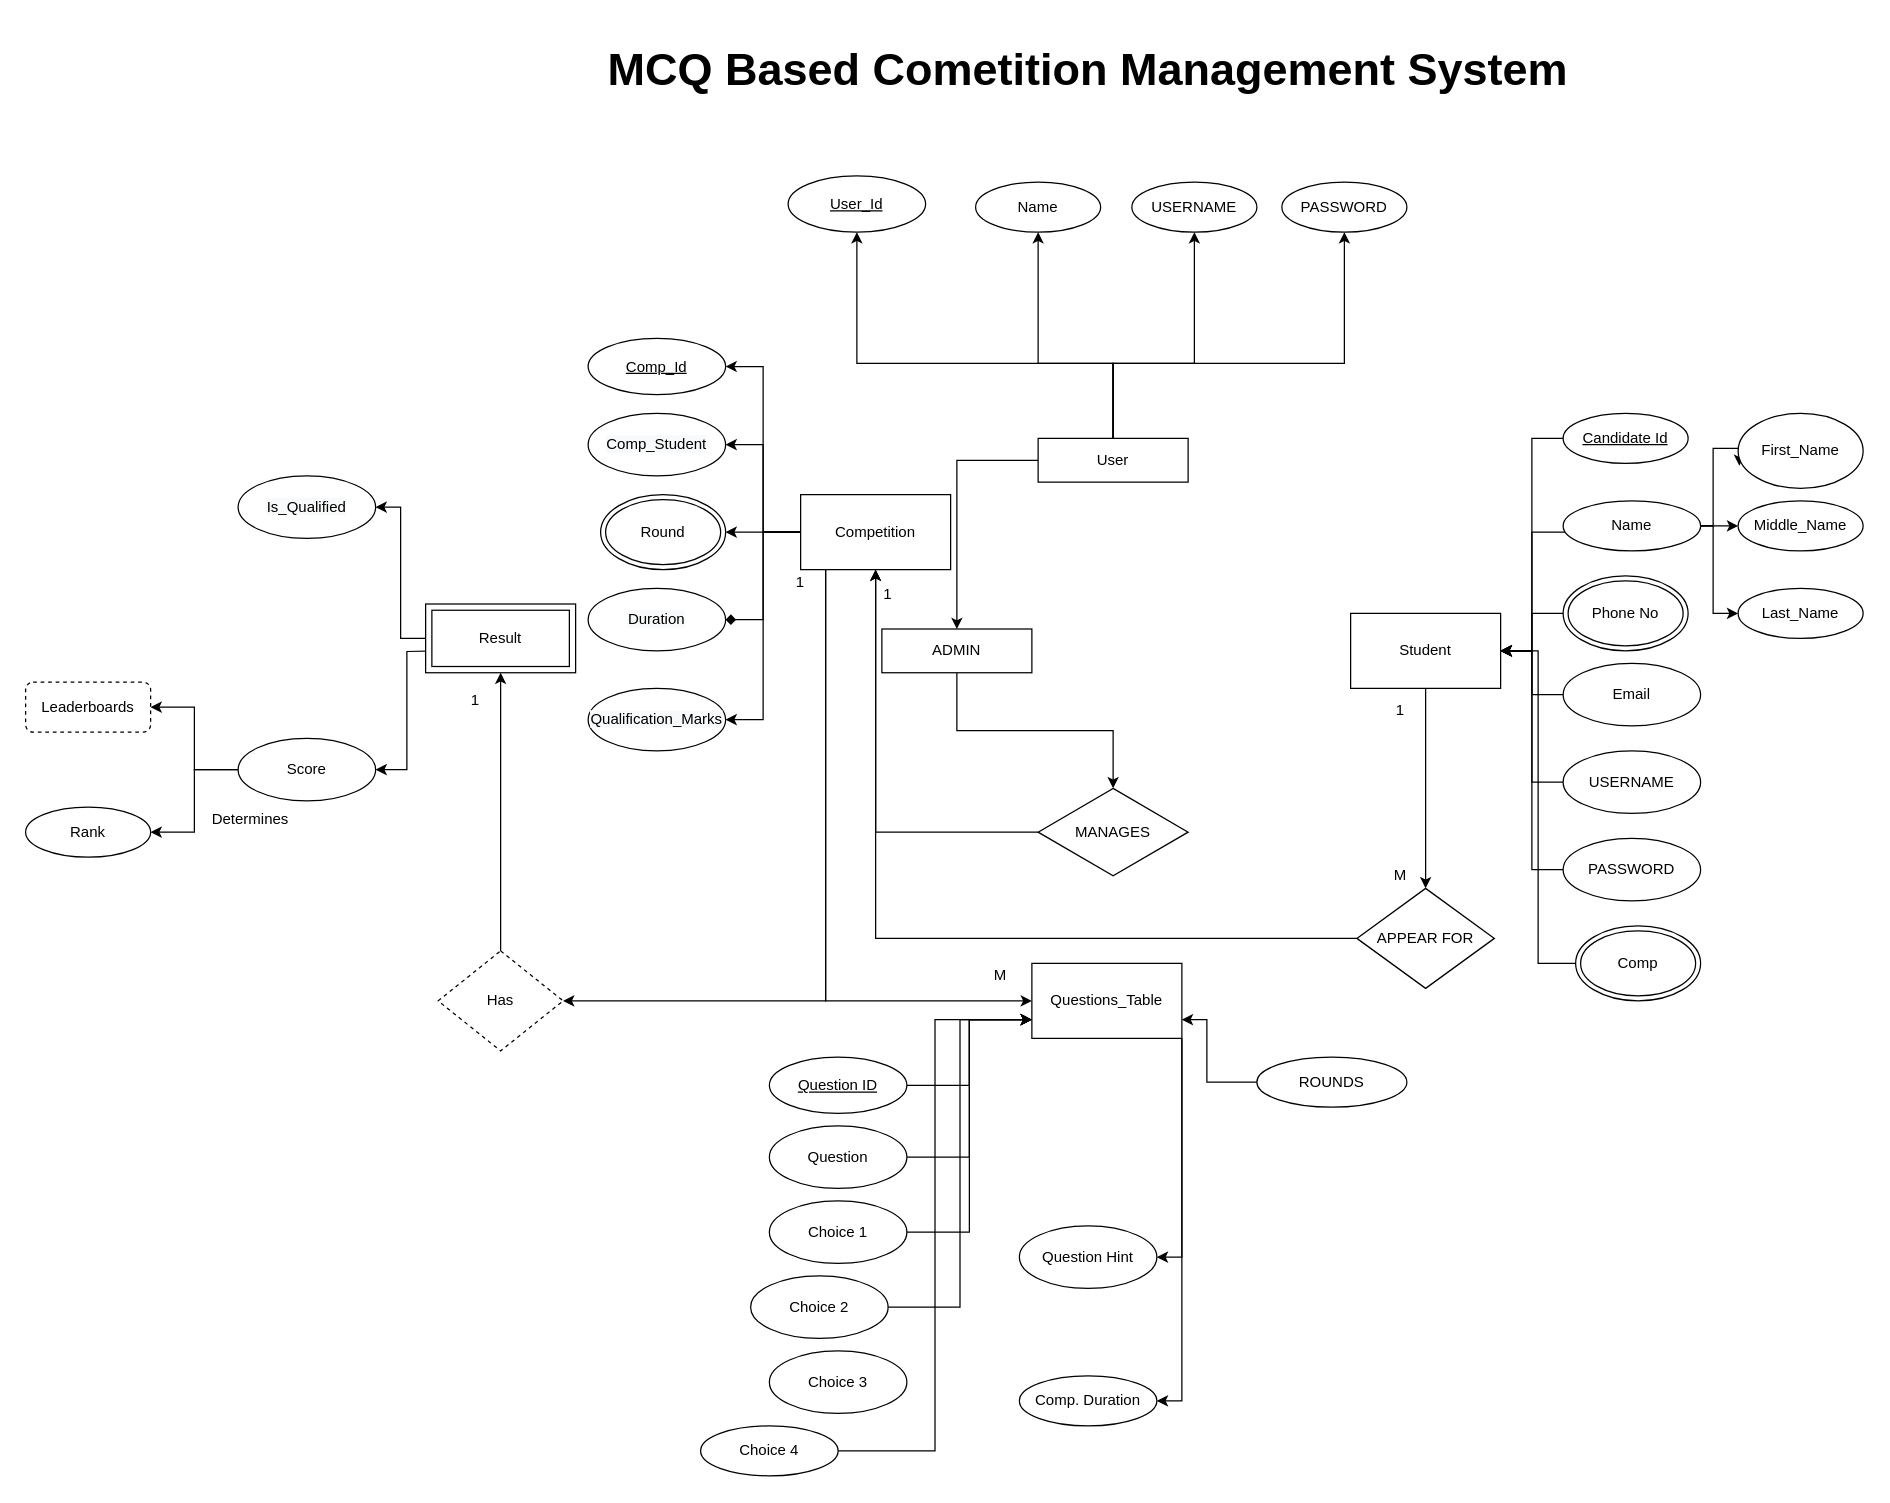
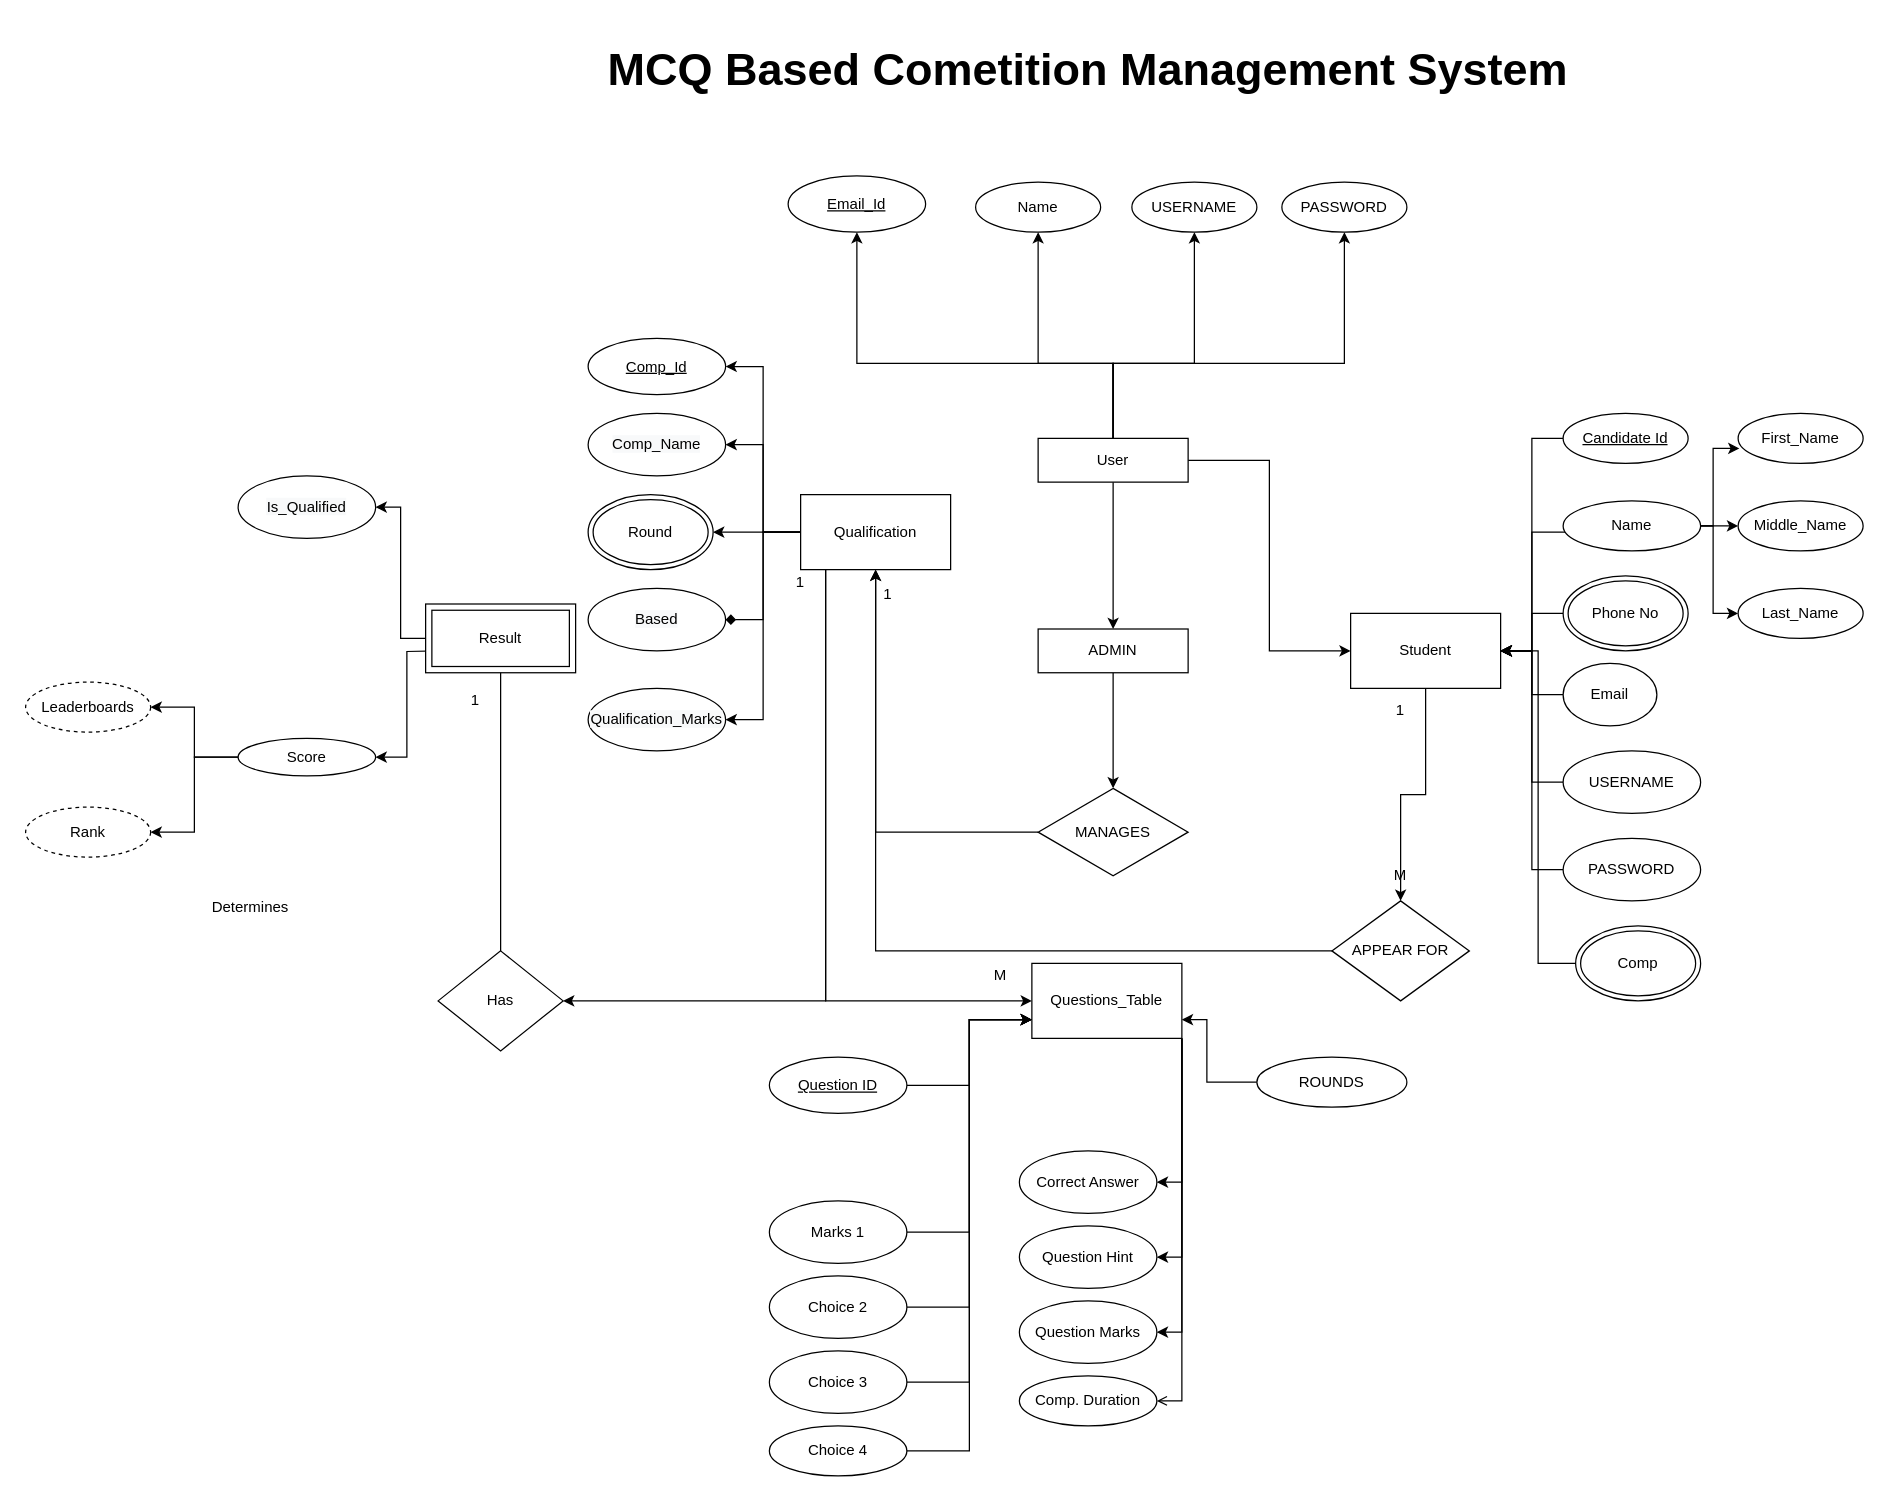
- <mxCell id="84" value="User_Id" style="ellipse;whiteSpace=wrap;html=1;align=center;fontStyle=4;" parent="1" vertex="1"><mxGeometry x="630" y="140" width="110" height="45" as="geometry" /></mxCell>
+ <mxCell id="84" value="Email_Id" style="ellipse;whiteSpace=wrap;html=1;align=center;fontStyle=4;" parent="1" vertex="1"><mxGeometry x="630" y="140" width="110" height="45" as="geometry" /></mxCell>
- <mxCell id="80" value="&lt;span style=&quot;text-align: left ; background-color: rgb(248 , 249 , 250)&quot;&gt;Comp_Student&lt;/span&gt;" style="ellipse;whiteSpace=wrap;html=1;" parent="1" vertex="1"><mxGeometry x="470" y="330" width="110" height="50" as="geometry" /></mxCell>
+ <mxCell id="80" value="&lt;span style=&quot;text-align: left ; background-color: rgb(248 , 249 , 250)&quot;&gt;Comp_Name&lt;/span&gt;" style="ellipse;whiteSpace=wrap;html=1;" parent="1" vertex="1"><mxGeometry x="470" y="330" width="110" height="50" as="geometry" /></mxCell>
- <mxCell id="64" value="First_Name" style="ellipse;whiteSpace=wrap;html=1;align=center;" parent="1" vertex="1"><mxGeometry x="1390" y="330" width="100" height="60" as="geometry" /></mxCell>
+ <mxCell id="64" value="First_Name" style="ellipse;whiteSpace=wrap;html=1;align=center;" parent="1" vertex="1"><mxGeometry x="1390" y="330" width="100" height="40" as="geometry" /></mxCell>
- <mxCell id="83" value="Round" style="ellipse;shape=doubleEllipse;whiteSpace=wrap;html=1;" parent="1" vertex="1"><mxGeometry x="480" y="395" width="100" height="60" as="geometry" /></mxCell>
+ <mxCell id="83" value="Round" style="ellipse;shape=doubleEllipse;whiteSpace=wrap;html=1;" parent="1" vertex="1"><mxGeometry x="470" y="395" width="100" height="60" as="geometry" /></mxCell>
- <mxCell id="78" value="Competition" style="rounded=0;whiteSpace=wrap;html=1;" parent="1" vertex="1"><mxGeometry x="640" y="395" width="120" height="60" as="geometry" /></mxCell>
+ <mxCell id="78" value="Qualification" style="rounded=0;whiteSpace=wrap;html=1;" parent="1" vertex="1"><mxGeometry x="640" y="395" width="120" height="60" as="geometry" /></mxCell>
+ <mxCell id="54" style="edgeStyle=orthogonalEdgeStyle;rounded=0;orthogonalLoop=1;jettySize=auto;html=1;entryX=0;entryY=0.5;entryDx=0;entryDy=0;" parent="1" source="59" target="3" edge="1"><mxGeometry relative="1" as="geometry" /></mxCell>
- <mxCell id="81" value="&lt;span style=&quot;text-align: left ; background-color: rgb(248 , 249 , 250)&quot;&gt;Duration&lt;/span&gt;" style="ellipse;whiteSpace=wrap;html=1;" parent="1" vertex="1"><mxGeometry x="470" y="470" width="110" height="50" as="geometry" /></mxCell>
+ <mxCell id="81" value="&lt;span style=&quot;text-align: left ; background-color: rgb(248 , 249 , 250)&quot;&gt;Based&lt;/span&gt;" style="ellipse;whiteSpace=wrap;html=1;" parent="1" vertex="1"><mxGeometry x="470" y="470" width="110" height="50" as="geometry" /></mxCell>
- <mxCell id="17" value="ADMIN" style="rounded=0;whiteSpace=wrap;html=1;" parent="1" vertex="1"><mxGeometry x="705" y="502.5" width="120" height="35" as="geometry" /></mxCell>
+ <mxCell id="17" value="ADMIN" style="rounded=0;whiteSpace=wrap;html=1;" parent="1" vertex="1"><mxGeometry x="830" y="502.5" width="120" height="35" as="geometry" /></mxCell>
- <mxCell id="91" style="edgeStyle=orthogonalEdgeStyle;rounded=0;orthogonalLoop=1;jettySize=auto;html=1;entryX=0.5;entryY=1;entryDx=0;entryDy=0;" parent="1" source="92" target="70" edge="1"><mxGeometry relative="1" as="geometry"><Array as="points"><mxPoint x="400" y="545" /></Array></mxGeometry></mxCell>
+ <mxCell id="91" style="edgeStyle=orthogonalEdgeStyle;rounded=0;orthogonalLoop=1;jettySize=auto;html=1;entryX=0.5;entryY=1;entryDx=0;entryDy=0;endArrow=none;" parent="1" source="92" target="70" edge="1"><mxGeometry relative="1" as="geometry"><Array as="points"><mxPoint x="400" y="545" /></Array></mxGeometry></mxCell>
- <mxCell id="25" value="Email" style="ellipse;whiteSpace=wrap;html=1;" parent="1" vertex="1"><mxGeometry x="1250" y="530" width="110" height="50" as="geometry" /></mxCell>
+ <mxCell id="25" value="Email" style="ellipse;whiteSpace=wrap;html=1;" parent="1" vertex="1"><mxGeometry x="1250" y="530" width="75" height="50" as="geometry" /></mxCell>
- <mxCell id="61" value="Leaderboards" style="whiteSpace=wrap;html=1;align=center;dashed=1;rounded=1;" parent="1" vertex="1"><mxGeometry x="20" y="545" width="100" height="40" as="geometry" /></mxCell>
+ <mxCell id="61" value="Leaderboards" style="ellipse;whiteSpace=wrap;html=1;align=center;dashed=1;" parent="1" vertex="1"><mxGeometry x="20" y="545" width="100" height="40" as="geometry" /></mxCell>
- <mxCell id="49" value="Score" style="ellipse;whiteSpace=wrap;html=1;" parent="1" vertex="1"><mxGeometry x="190" y="590" width="110" height="50" as="geometry" /></mxCell>
+ <mxCell id="49" value="Score" style="ellipse;whiteSpace=wrap;html=1;" parent="1" vertex="1"><mxGeometry x="190" y="590" width="110" height="30" as="geometry" /></mxCell>
- <mxCell id="67" value="Determines" style="text;html=1;strokeColor=none;fillColor=none;align=center;verticalAlign=middle;whiteSpace=wrap;rounded=0;" parent="1" vertex="1"><mxGeometry x="180" y="645" width="40" height="20" as="geometry" /></mxCell>
+ <mxCell id="67" value="Determines" style="text;html=1;strokeColor=none;fillColor=none;align=center;verticalAlign=middle;whiteSpace=wrap;rounded=0;" parent="1" vertex="1"><mxGeometry x="180" y="715" width="40" height="20" as="geometry" /></mxCell>
- <mxCell id="62" value="Rank" style="ellipse;whiteSpace=wrap;html=1;align=center;dashed=0;" parent="1" vertex="1"><mxGeometry x="20" y="645" width="100" height="40" as="geometry" /></mxCell>
+ <mxCell id="62" value="Rank" style="ellipse;whiteSpace=wrap;html=1;align=center;dashed=1;" parent="1" vertex="1"><mxGeometry x="20" y="645" width="100" height="40" as="geometry" /></mxCell>
- <mxCell id="5" value="APPEAR FOR" style="rhombus;whiteSpace=wrap;html=1;" parent="1" vertex="1"><mxGeometry x="1085" y="710" width="110" height="80" as="geometry" /></mxCell>
+ <mxCell id="5" value="APPEAR FOR" style="rhombus;whiteSpace=wrap;html=1;" parent="1" vertex="1"><mxGeometry x="1065" y="720" width="110" height="80" as="geometry" /></mxCell>
- <mxCell id="92" value="Has" style="rhombus;whiteSpace=wrap;html=1;dashed=1;" parent="1" vertex="1"><mxGeometry x="350" y="760" width="100" height="80" as="geometry" /></mxCell>
+ <mxCell id="92" value="Has" style="rhombus;whiteSpace=wrap;html=1;" parent="1" vertex="1"><mxGeometry x="350" y="760" width="100" height="80" as="geometry" /></mxCell>
- <mxCell id="35" value="Question" style="ellipse;whiteSpace=wrap;html=1;" parent="1" vertex="1"><mxGeometry x="615" y="900" width="110" height="50" as="geometry" /></mxCell>
- <mxCell id="34" style="edgeStyle=orthogonalEdgeStyle;rounded=0;orthogonalLoop=1;jettySize=auto;html=1;entryX=0;entryY=0.75;entryDx=0;entryDy=0;" parent="1" source="35" target="10" edge="1"><mxGeometry relative="1" as="geometry" /></mxCell>
+ <mxCell id="42" value="Correct Answer" style="ellipse;whiteSpace=wrap;html=1;" parent="1" vertex="1"><mxGeometry x="815" y="920" width="110" height="50" as="geometry" /></mxCell>
+ <mxCell id="6" style="edgeStyle=orthogonalEdgeStyle;rounded=0;orthogonalLoop=1;jettySize=auto;html=1;entryX=1;entryY=0.5;entryDx=0;entryDy=0;" parent="1" source="10" target="42" edge="1"><mxGeometry relative="1" as="geometry"><Array as="points"><mxPoint x="945" y="945" /></Array></mxGeometry></mxCell>
- <mxCell id="37" value="Choice 1" style="ellipse;whiteSpace=wrap;html=1;" parent="1" vertex="1"><mxGeometry x="615" y="960" width="110" height="50" as="geometry" /></mxCell>
+ <mxCell id="37" value="Marks 1" style="ellipse;whiteSpace=wrap;html=1;" parent="1" vertex="1"><mxGeometry x="615" y="960" width="110" height="50" as="geometry" /></mxCell>
- <mxCell id="39" value="Choice 2" style="ellipse;whiteSpace=wrap;html=1;" parent="1" vertex="1"><mxGeometry x="600" y="1020" width="110" height="50" as="geometry" /></mxCell>
+ <mxCell id="39" value="Choice 2" style="ellipse;whiteSpace=wrap;html=1;" parent="1" vertex="1"><mxGeometry x="615" y="1020" width="110" height="50" as="geometry" /></mxCell>
+ <mxCell id="43" value="Question Marks" style="ellipse;whiteSpace=wrap;html=1;" parent="1" vertex="1"><mxGeometry x="815" y="1040" width="110" height="50" as="geometry" /></mxCell>
+ <mxCell id="8" style="edgeStyle=orthogonalEdgeStyle;rounded=0;orthogonalLoop=1;jettySize=auto;html=1;entryX=1;entryY=0.5;entryDx=0;entryDy=0;" parent="1" source="10" target="43" edge="1"><mxGeometry relative="1" as="geometry"><Array as="points"><mxPoint x="945" y="1065" /></Array></mxGeometry></mxCell>
+ <mxCell id="40" style="edgeStyle=orthogonalEdgeStyle;rounded=0;orthogonalLoop=1;jettySize=auto;html=1;entryX=0;entryY=0.75;entryDx=0;entryDy=0;" parent="1" source="41" target="10" edge="1"><mxGeometry relative="1" as="geometry" /></mxCell>
- <mxCell id="9" style="edgeStyle=orthogonalEdgeStyle;rounded=0;orthogonalLoop=1;jettySize=auto;html=1;entryX=1;entryY=0.5;entryDx=0;entryDy=0;" parent="1" source="10" target="52" edge="1"><mxGeometry relative="1" as="geometry"><Array as="points"><mxPoint x="945" y="1120" /></Array></mxGeometry></mxCell>
+ <mxCell id="9" style="edgeStyle=orthogonalEdgeStyle;rounded=0;orthogonalLoop=1;jettySize=auto;html=1;entryX=1;entryY=0.5;entryDx=0;entryDy=0;endArrow=open;" parent="1" source="10" target="52" edge="1"><mxGeometry relative="1" as="geometry"><Array as="points"><mxPoint x="945" y="1120" /></Array></mxGeometry></mxCell>
- <mxCell id="45" value="Choice 4" style="ellipse;whiteSpace=wrap;html=1;" parent="1" vertex="1"><mxGeometry x="560" y="1140" width="110" height="40" as="geometry" /></mxCell>
+ <mxCell id="45" value="Choice 4" style="ellipse;whiteSpace=wrap;html=1;" parent="1" vertex="1"><mxGeometry x="615" y="1140" width="110" height="40" as="geometry" /></mxCell>
